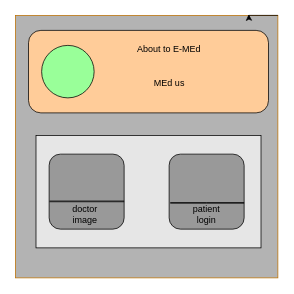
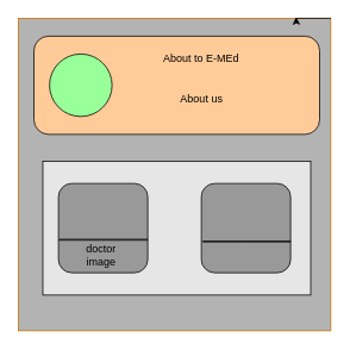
- <mxCell id="9" value="MEd us" style="text;html=1;align=center;verticalAlign=middle;whiteSpace=wrap;rounded=0;" vertex="1" parent="1"><mxGeometry x="142.5" y="80" width="165" height="60" as="geometry" /></mxCell>
+ <mxCell id="9" value="About us" style="text;html=1;align=center;verticalAlign=middle;whiteSpace=wrap;rounded=0;" vertex="1" parent="1"><mxGeometry x="142.5" y="80" width="165" height="60" as="geometry" /></mxCell>
- <mxCell id="15" value="patient&lt;div&gt;login&lt;/div&gt;" style="text;html=1;align=center;verticalAlign=middle;whiteSpace=wrap;rounded=0;" parent="1" vertex="1"><mxGeometry x="245" y="270" width="60" height="30" as="geometry" /></mxCell>
